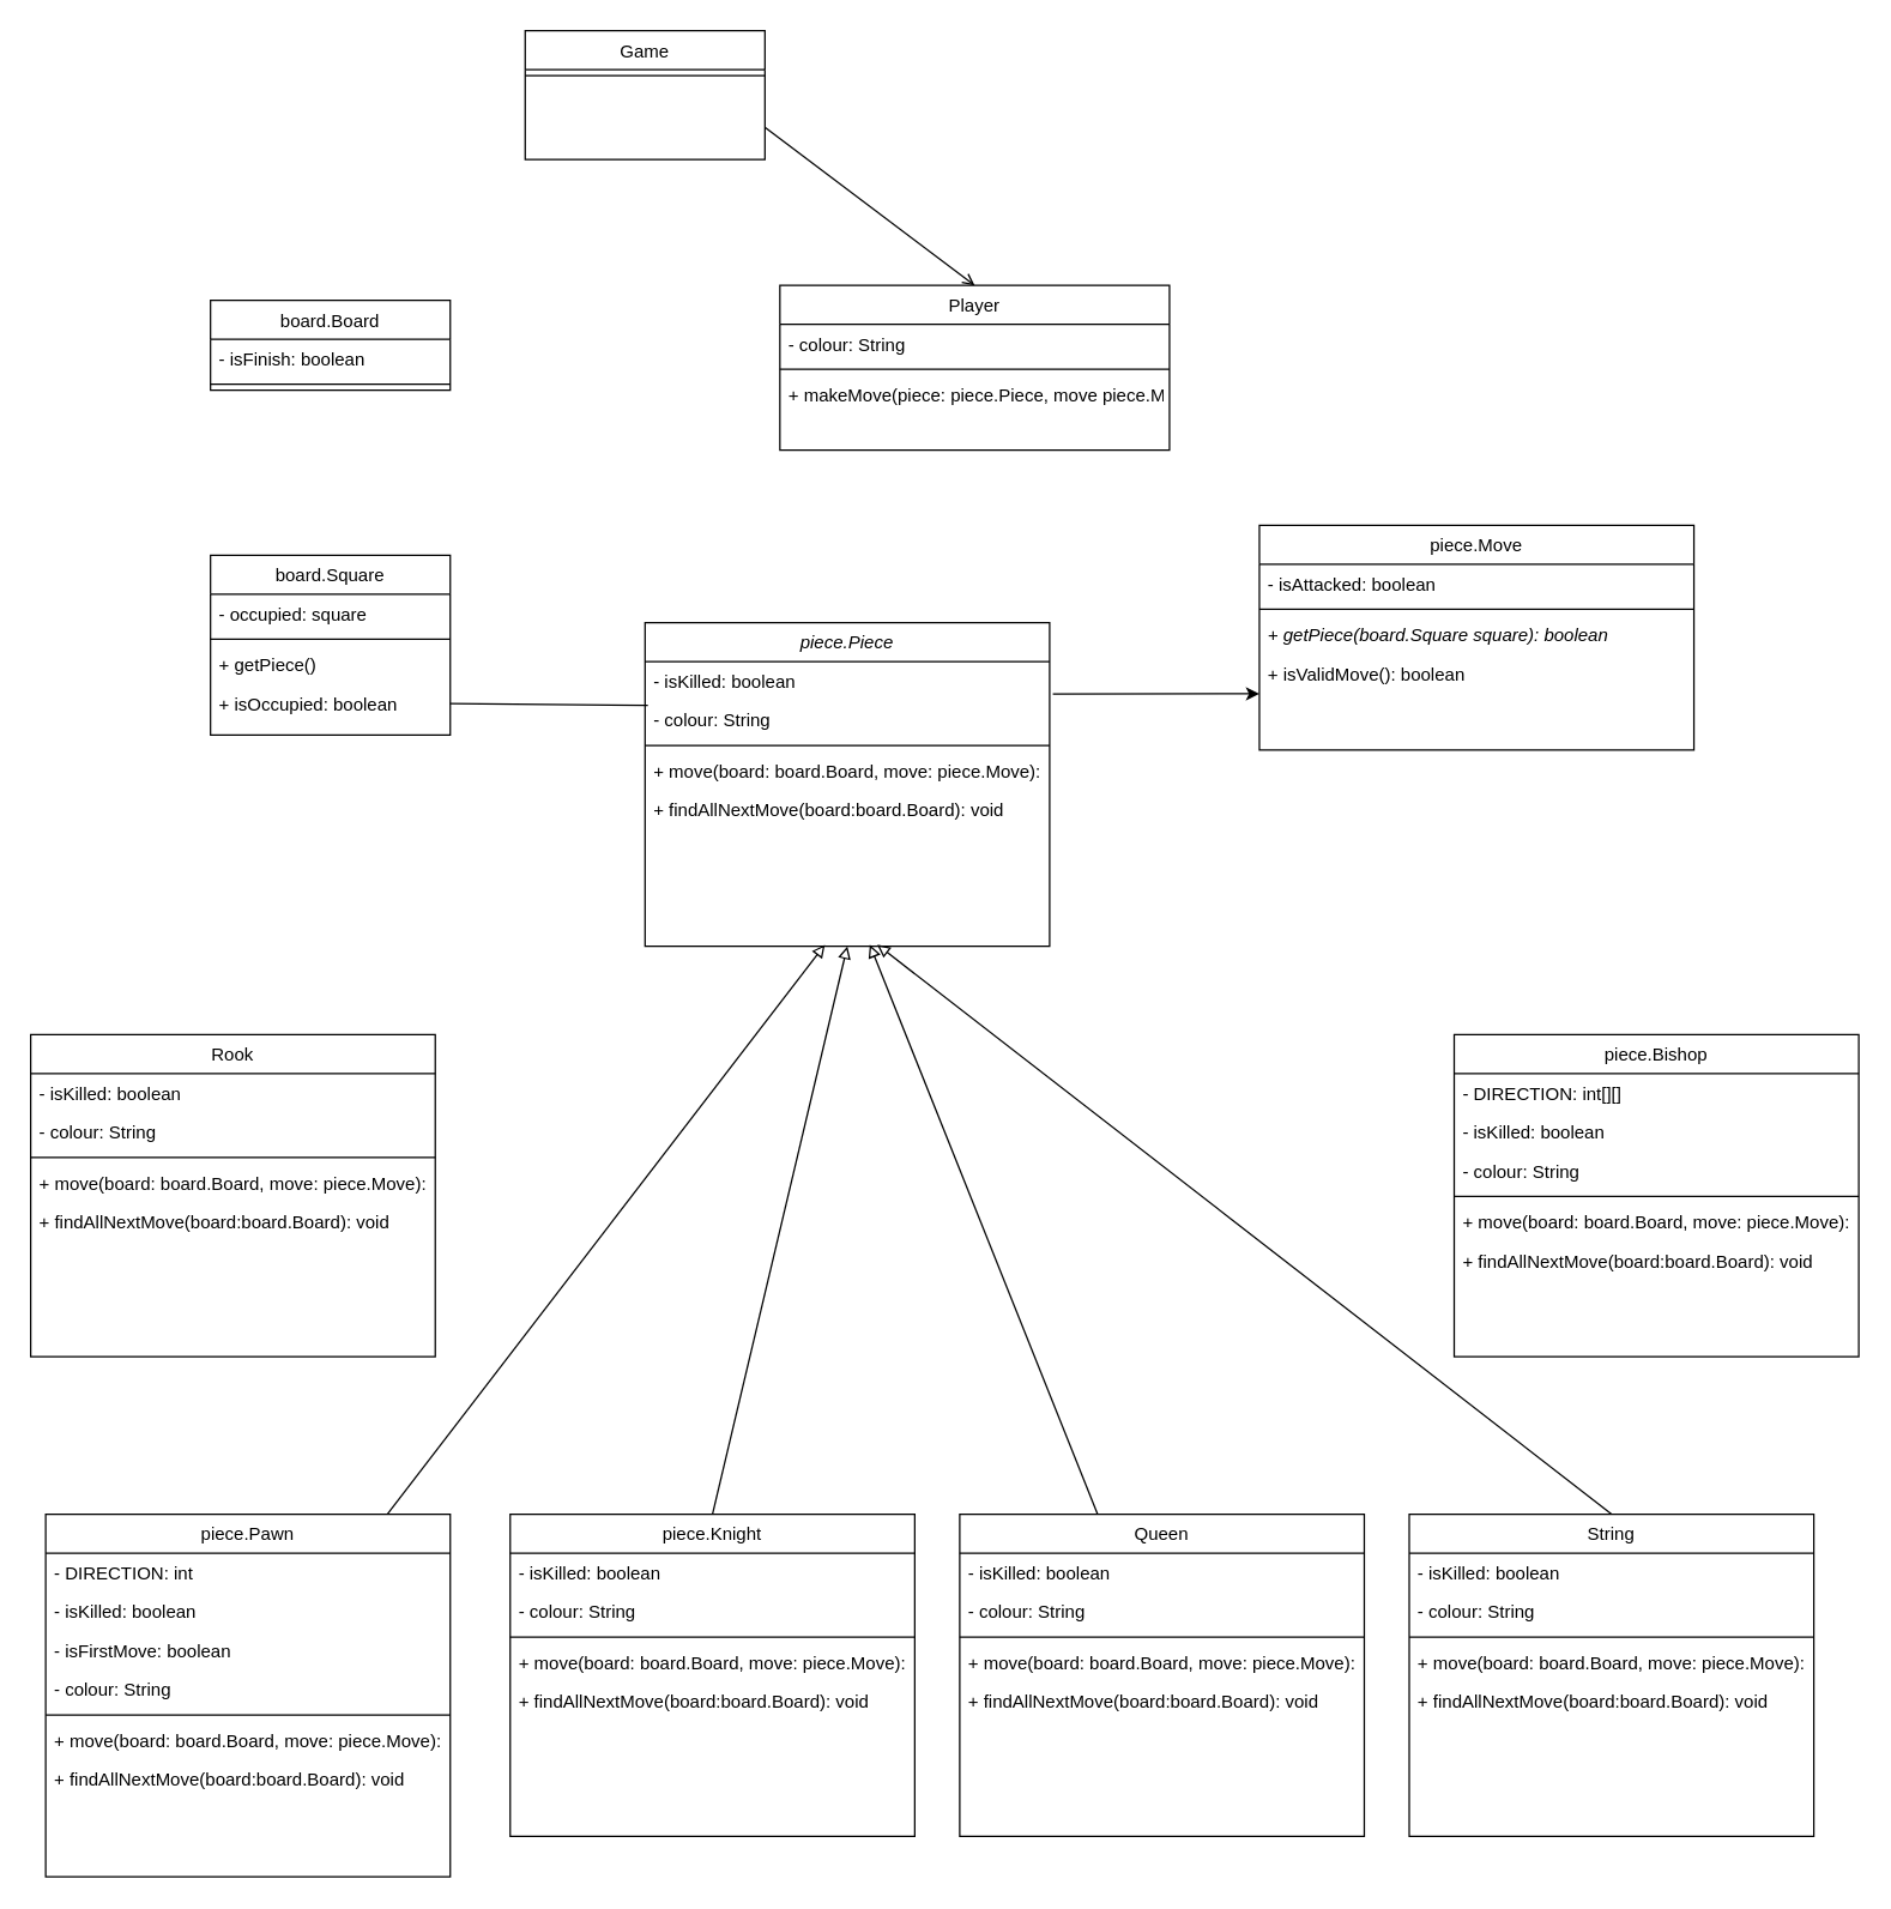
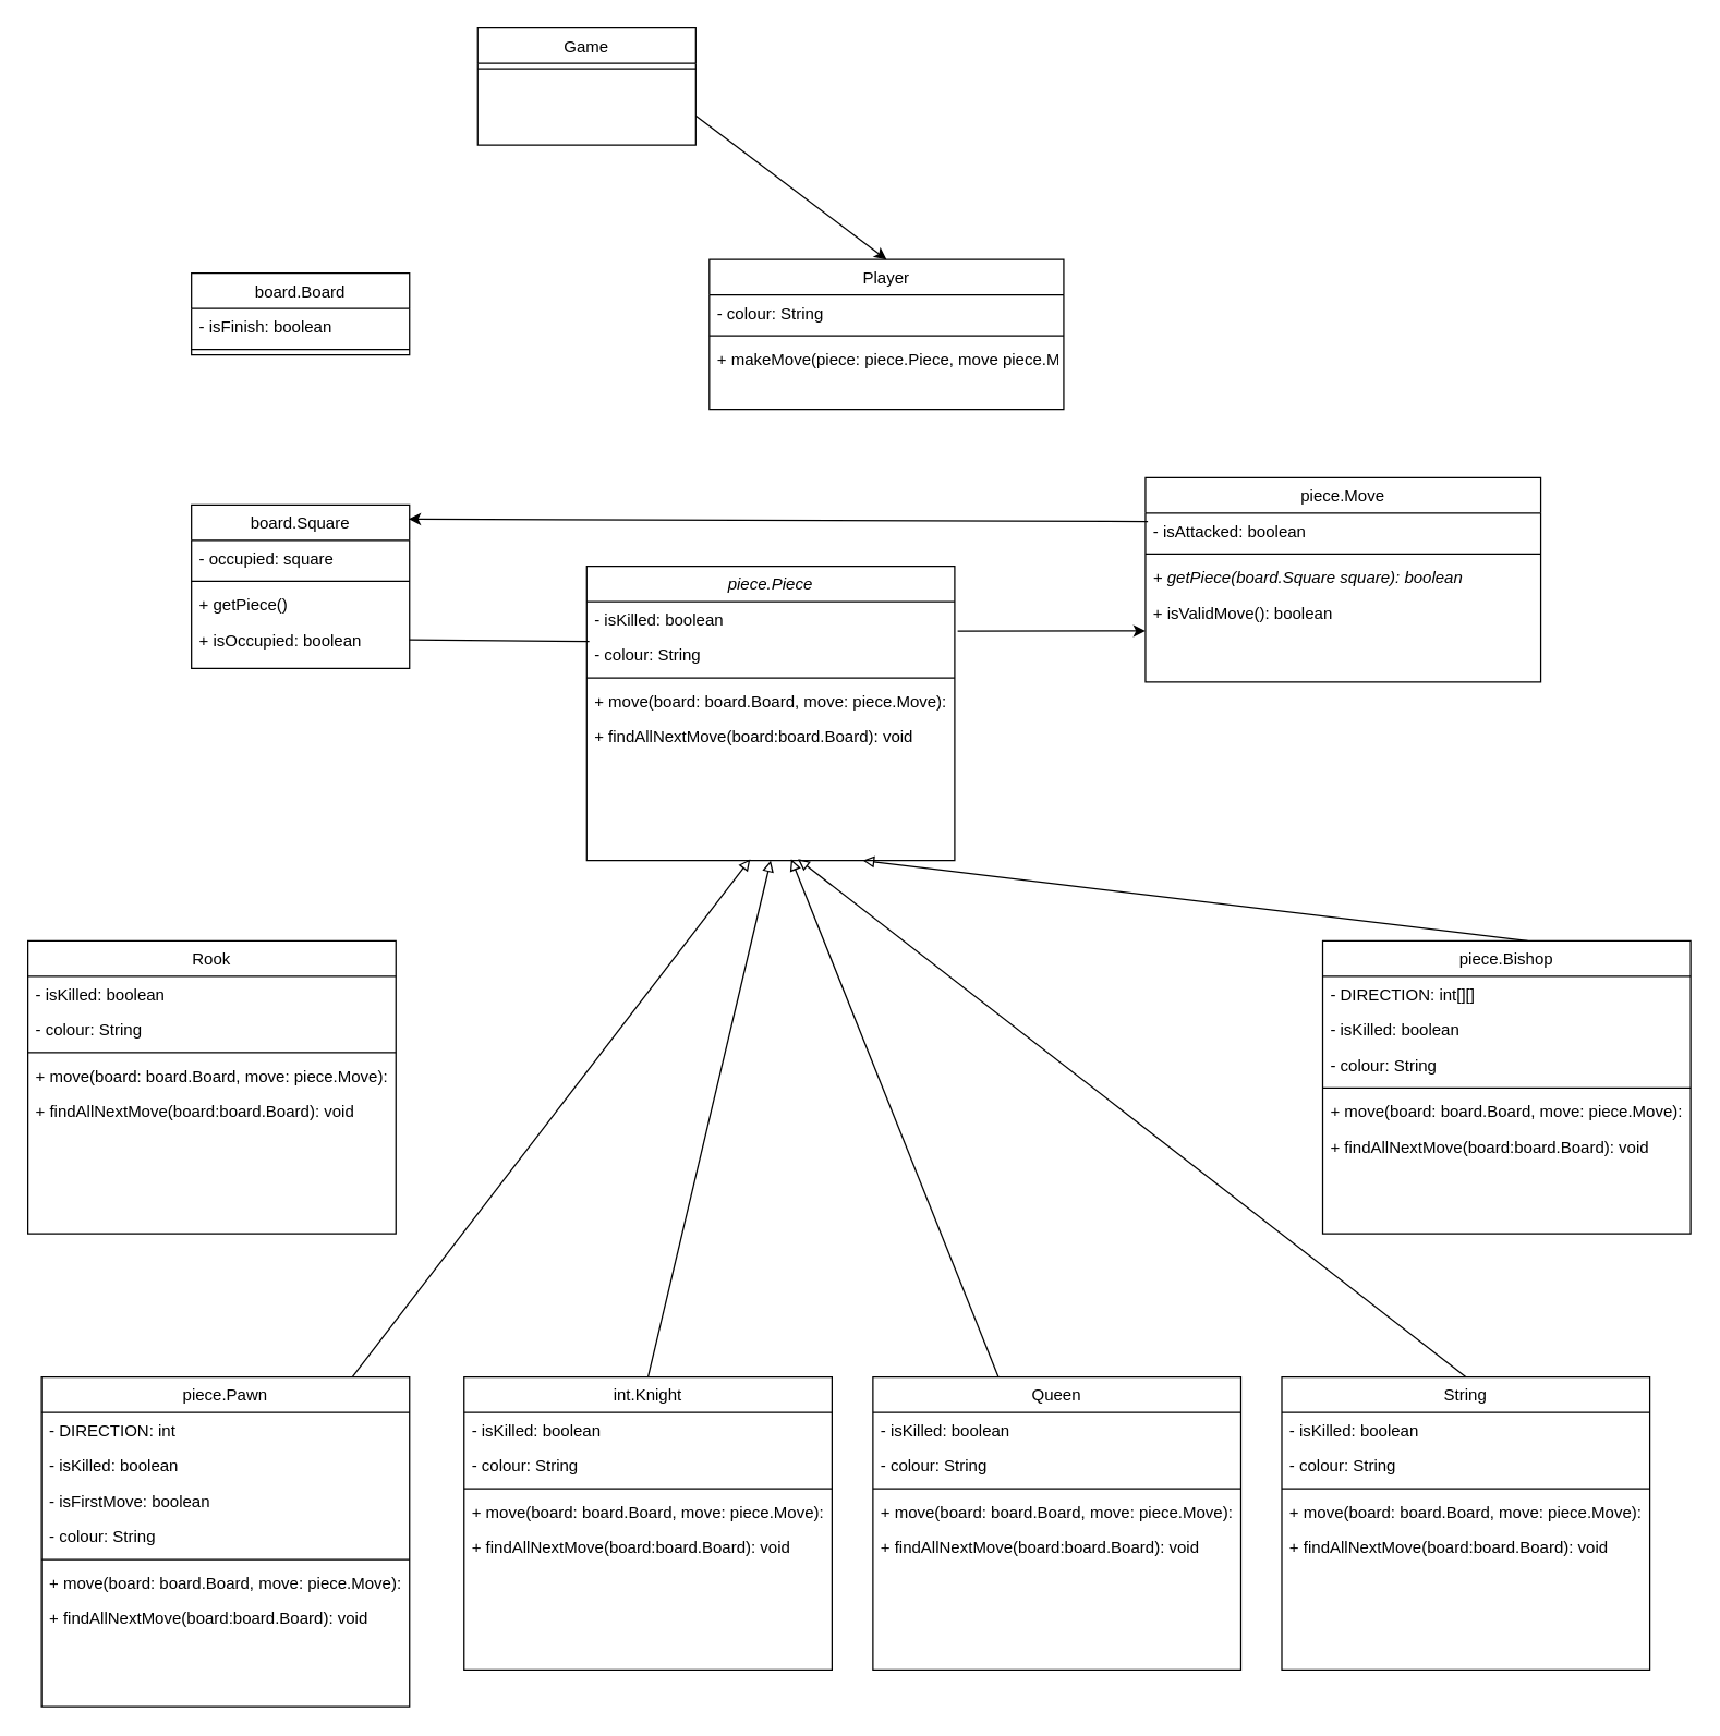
- <mxCell id="23" value="" style="endArrow=open;html=1;rounded=0;exitX=1;exitY=0.75;exitDx=0;exitDy=0;entryX=0.5;entryY=0;entryDx=0;entryDy=0;" edge="1" parent="1" source="16" target="19"><mxGeometry width="50" height="50" relative="1" as="geometry"><mxPoint x="530" y="130" as="sourcePoint" /><mxPoint x="580" y="80" as="targetPoint" /></mxGeometry></mxCell>
+ <mxCell id="23" value="" style="endArrow=classic;html=1;rounded=0;exitX=1;exitY=0.75;exitDx=0;exitDy=0;entryX=0.5;entryY=0;entryDx=0;entryDy=0;" edge="1" parent="1" source="16" target="19"><mxGeometry width="50" height="50" relative="1" as="geometry"><mxPoint x="530" y="130" as="sourcePoint" /><mxPoint x="580" y="80" as="targetPoint" /></mxGeometry></mxCell>
+ <mxCell id="74" value="" style="endArrow=classic;html=1;rounded=0;entryX=0.996;entryY=0.087;entryDx=0;entryDy=0;exitX=0.006;exitY=0.241;exitDx=0;exitDy=0;entryPerimeter=0;exitPerimeter=0;" edge="1" parent="1" source="25" target="5"><mxGeometry width="50" height="50" relative="1" as="geometry"><mxPoint x="850" y="330" as="sourcePoint" /><mxPoint x="896" y="383" as="targetPoint" /></mxGeometry></mxCell>
+ <mxCell id="71" value="" style="endArrow=block;html=1;rounded=0;endFill=0;exitX=0.557;exitY=0;exitDx=0;exitDy=0;entryX=0.75;entryY=1;entryDx=0;entryDy=0;exitPerimeter=0;" edge="1" parent="1" source="44" target="10"><mxGeometry width="50" height="50" relative="1" as="geometry"><mxPoint x="565" y="740" as="sourcePoint" /><mxPoint x="575" y="640" as="targetPoint" /></mxGeometry></mxCell>
- <mxCell id="38" value="piece.Knight" style="swimlane;fontStyle=0;align=center;verticalAlign=top;childLayout=stackLayout;horizontal=1;startSize=26;horizontalStack=0;resizeParent=1;resizeLast=0;collapsible=1;marginBottom=0;rounded=0;shadow=0;strokeWidth=1;" vertex="1" parent="1"><mxGeometry x="340" y="1010" width="270" height="215" as="geometry"><mxRectangle x="550" y="140" width="160" height="26" as="alternateBounds" /></mxGeometry></mxCell>
+ <mxCell id="38" value="int.Knight" style="swimlane;fontStyle=0;align=center;verticalAlign=top;childLayout=stackLayout;horizontal=1;startSize=26;horizontalStack=0;resizeParent=1;resizeLast=0;collapsible=1;marginBottom=0;rounded=0;shadow=0;strokeWidth=1;" vertex="1" parent="1"><mxGeometry x="340" y="1010" width="270" height="215" as="geometry"><mxRectangle x="550" y="140" width="160" height="26" as="alternateBounds" /></mxGeometry></mxCell>
